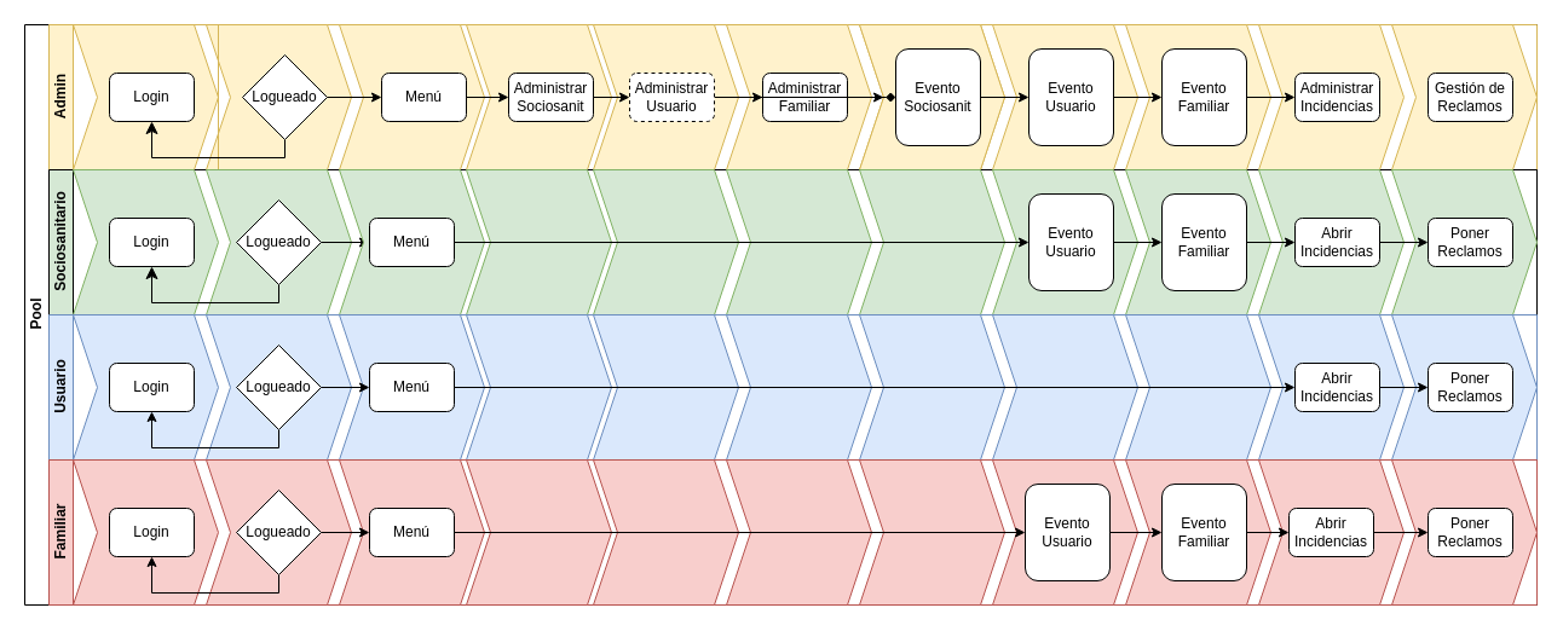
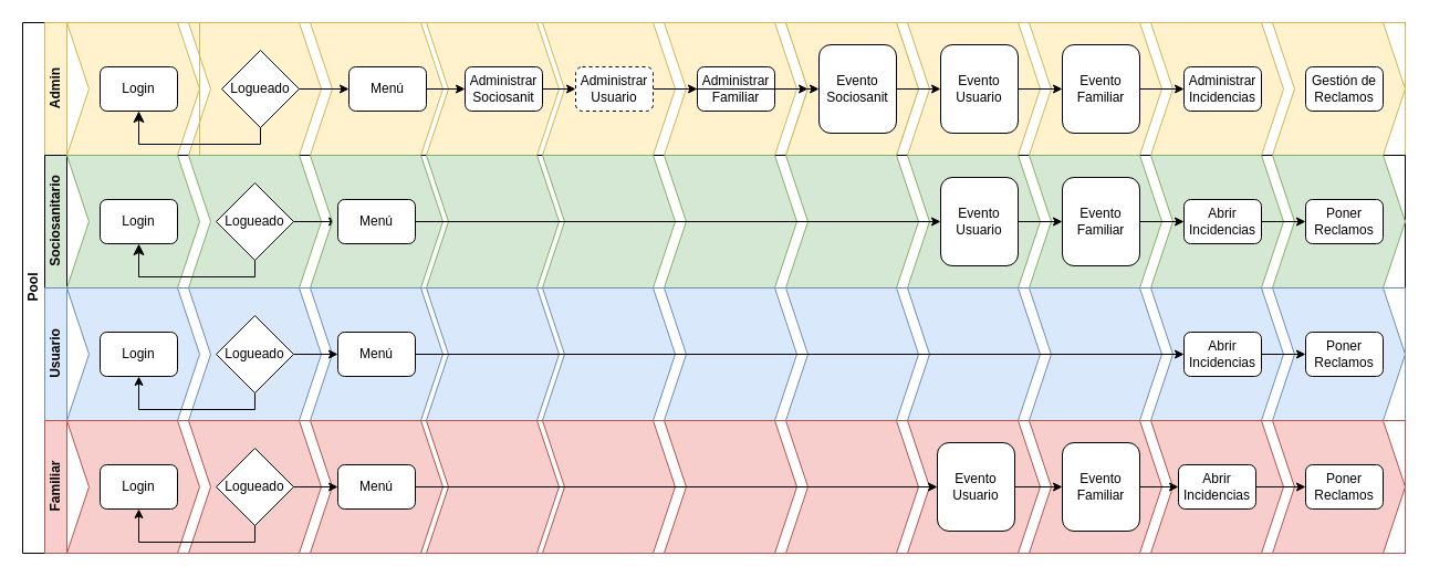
- <mxCell id="22" style="edgeStyle=orthogonalEdgeStyle;rounded=0;orthogonalLoop=1;jettySize=auto;html=1;exitX=1;exitY=0.5;exitDx=0;exitDy=0;entryX=0;entryY=0.5;entryDx=0;entryDy=0;endArrow=diamond;" parent="3" source="23" target="29" edge="1"><mxGeometry relative="1" as="geometry" /></mxCell>
+ <mxCell id="22" style="edgeStyle=orthogonalEdgeStyle;rounded=0;orthogonalLoop=1;jettySize=auto;html=1;exitX=1;exitY=0.5;exitDx=0;exitDy=0;entryX=0;entryY=0.5;entryDx=0;entryDy=0;" parent="3" source="23" target="29" edge="1"><mxGeometry relative="1" as="geometry" /></mxCell>
